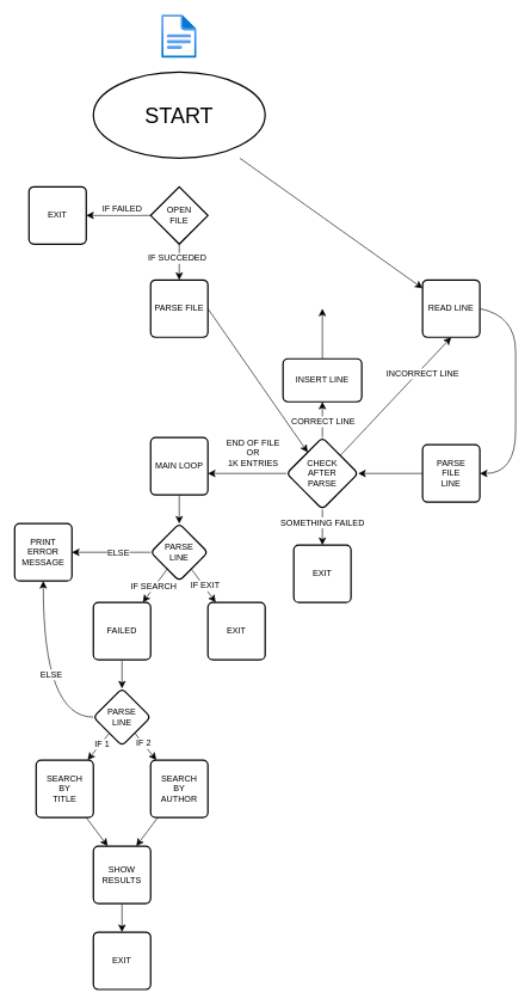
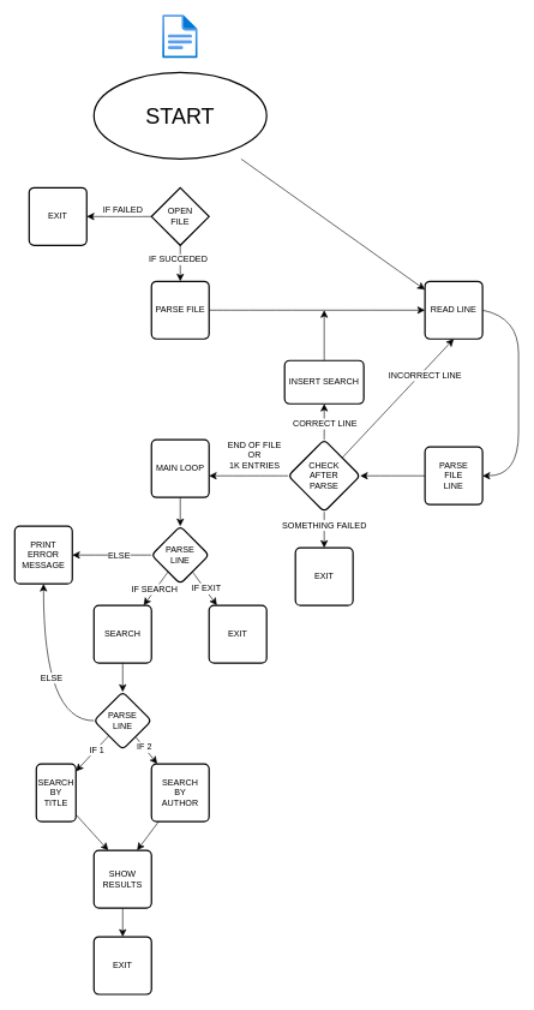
- <mxCell id="5" value="" style="edgeStyle=none;curved=1;rounded=0;orthogonalLoop=1;jettySize=auto;html=1;fontSize=12;startSize=8;endSize=8;exitX=1;exitY=0.5;exitDx=0;exitDy=0;" edge="1" parent="1" source="6" target="19"><mxGeometry relative="1" as="geometry"><mxPoint x="340" y="440" as="sourcePoint" /></mxGeometry></mxCell>
+ <mxCell id="5" value="" style="edgeStyle=none;curved=1;rounded=0;orthogonalLoop=1;jettySize=auto;html=1;fontSize=12;startSize=8;endSize=8;exitX=1;exitY=0.5;exitDx=0;exitDy=0;" edge="1" parent="1" source="6" target="8"><mxGeometry relative="1" as="geometry"><mxPoint x="340" y="440" as="sourcePoint" /></mxGeometry></mxCell>
- <mxCell id="22" value="INSERT LINE" style="whiteSpace=wrap;html=1;rounded=1;absoluteArcSize=1;arcSize=14;strokeWidth=2;" vertex="1" parent="1"><mxGeometry x="395" y="500" width="110" height="60" as="geometry" /></mxCell>
+ <mxCell id="22" value="INSERT SEARCH" style="whiteSpace=wrap;html=1;rounded=1;absoluteArcSize=1;arcSize=14;strokeWidth=2;" vertex="1" parent="1"><mxGeometry x="395" y="500" width="110" height="60" as="geometry" /></mxCell>
- <mxCell id="33" value="FAILED" style="whiteSpace=wrap;html=1;rounded=1;absoluteArcSize=1;arcSize=14;strokeWidth=2;" vertex="1" parent="1"><mxGeometry x="130" y="840" width="80" height="80" as="geometry" /></mxCell>
+ <mxCell id="33" value="SEARCH" style="whiteSpace=wrap;html=1;rounded=1;absoluteArcSize=1;arcSize=14;strokeWidth=2;" vertex="1" parent="1"><mxGeometry x="130" y="840" width="80" height="80" as="geometry" /></mxCell>
- <mxCell id="43" value="SEARCH&lt;div&gt;BY&lt;/div&gt;&lt;div&gt;TITLE&lt;/div&gt;" style="whiteSpace=wrap;html=1;rounded=1;absoluteArcSize=1;arcSize=14;strokeWidth=2;" vertex="1" parent="1"><mxGeometry x="50" y="1060" width="80" height="80" as="geometry" /></mxCell>
+ <mxCell id="43" value="SEARCH&lt;div&gt;BY&lt;/div&gt;&lt;div&gt;TITLE&lt;/div&gt;" style="whiteSpace=wrap;html=1;rounded=1;absoluteArcSize=1;arcSize=14;strokeWidth=2;" vertex="1" parent="1"><mxGeometry x="50" y="1060" width="55" height="80" as="geometry" /></mxCell>
